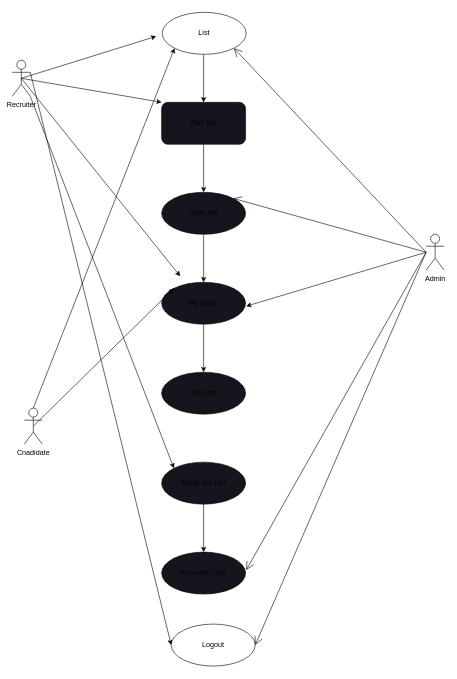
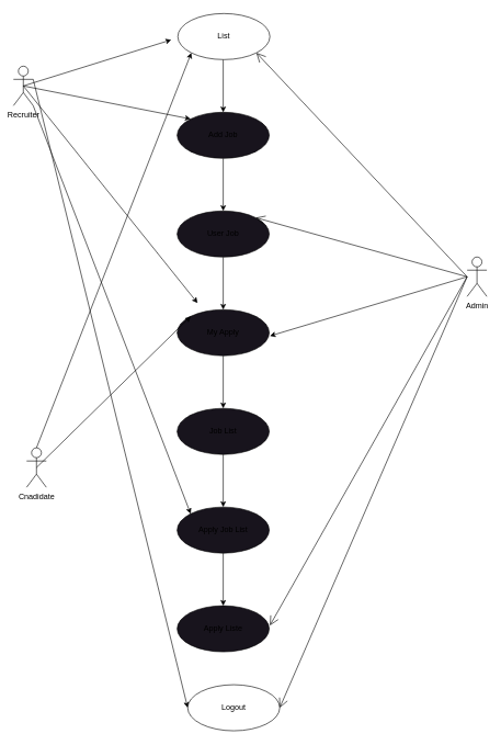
- <mxCell id="5" value="Add Job" style="whiteSpace=wrap;html=1;fillColor=rgb(24, 20, 29);rounded=1;" vertex="1" parent="1"><mxGeometry x="269" y="170" width="140" height="70" as="geometry" /></mxCell>
+ <mxCell id="5" value="Add Job" style="ellipse;whiteSpace=wrap;html=1;fillColor=rgb(24, 20, 29);" vertex="1" parent="1"><mxGeometry x="269" y="170" width="140" height="70" as="geometry" /></mxCell>
+ <mxCell id="10" value="" style="edgeStyle=none;html=1;" edge="1" parent="1" source="11" target="13"><mxGeometry relative="1" as="geometry" /></mxCell>
- <mxCell id="14" value="Recruiter Liste" style="ellipse;whiteSpace=wrap;html=1;fillColor=rgb(24, 20, 29);" vertex="1" parent="1"><mxGeometry x="269" y="920" width="140" height="70" as="geometry" /></mxCell>
+ <mxCell id="14" value="Apply Liste" style="ellipse;whiteSpace=wrap;html=1;fillColor=rgb(24, 20, 29);" vertex="1" parent="1"><mxGeometry x="269" y="920" width="140" height="70" as="geometry" /></mxCell>
